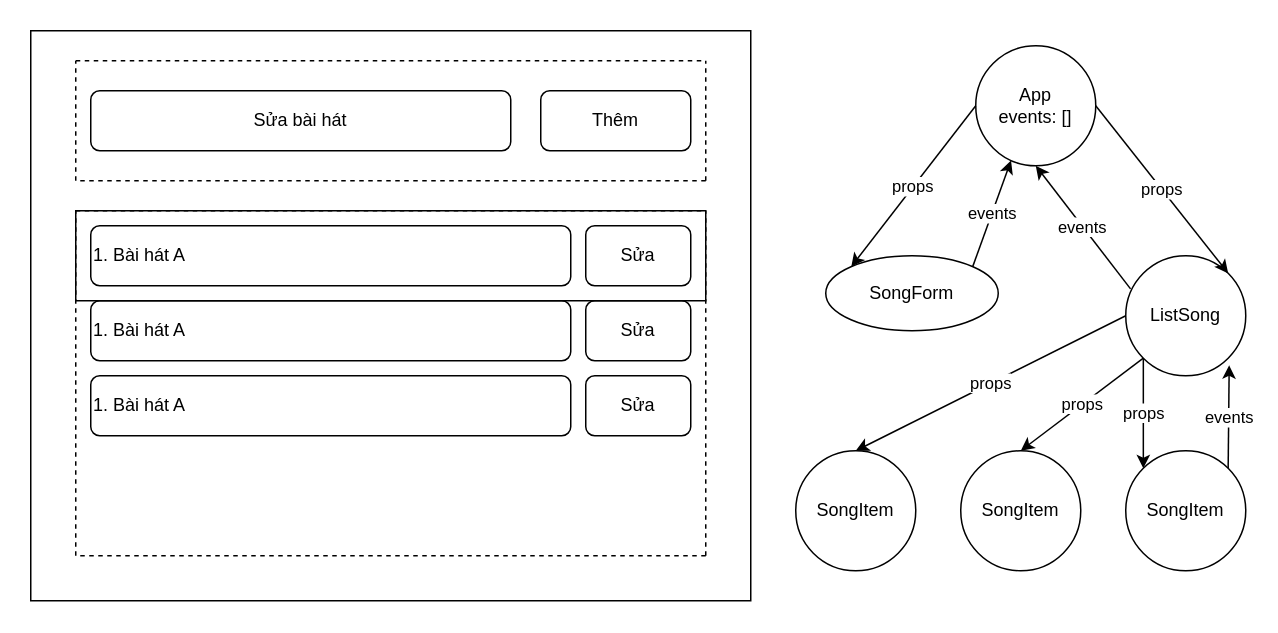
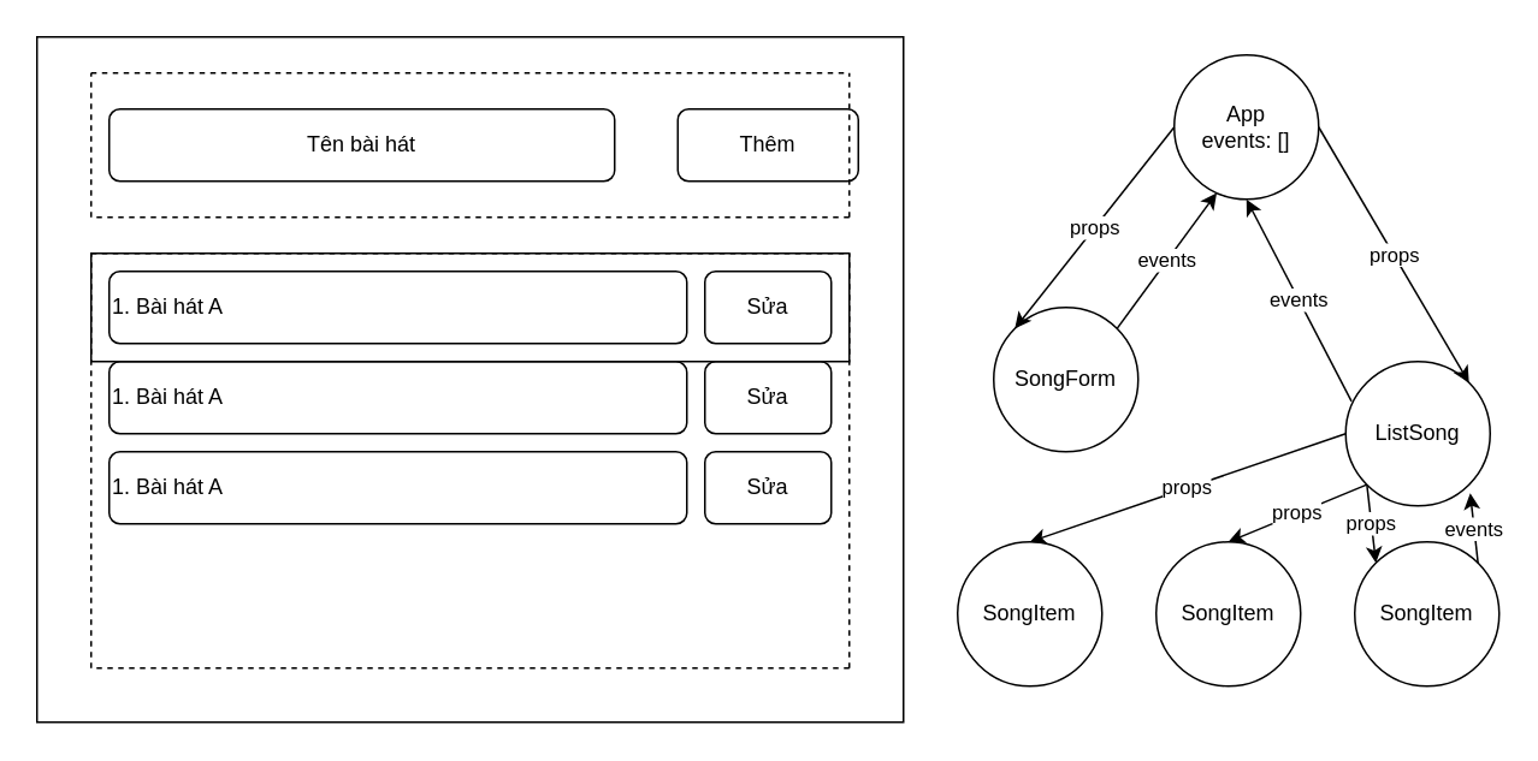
- <mxCell id="2" value="Sửa bài hát" style="rounded=1;whiteSpace=wrap;html=1;" vertex="1" parent="1"><mxGeometry x="60" y="60" width="280" height="40" as="geometry" /></mxCell>
+ <mxCell id="2" value="Tên bài hát" style="rounded=1;whiteSpace=wrap;html=1;" vertex="1" parent="1"><mxGeometry x="60" y="60" width="280" height="40" as="geometry" /></mxCell>
- <mxCell id="3" value="Thêm" style="rounded=1;whiteSpace=wrap;html=1;" vertex="1" parent="1"><mxGeometry x="360" y="60" width="100" height="40" as="geometry" /></mxCell>
+ <mxCell id="3" value="Thêm" style="rounded=1;whiteSpace=wrap;html=1;" vertex="1" parent="1"><mxGeometry x="375" y="60" width="100" height="40" as="geometry" /></mxCell>
- <mxCell id="21" value="SongForm" style="ellipse;whiteSpace=wrap;html=1;aspect=fixed;align=center;" vertex="1" parent="1"><mxGeometry x="550" y="170" width="115" height="50" as="geometry" /></mxCell>
+ <mxCell id="21" value="SongForm" style="ellipse;whiteSpace=wrap;html=1;aspect=fixed;align=center;" vertex="1" parent="1"><mxGeometry x="550" y="170" width="80" height="80" as="geometry" /></mxCell>
- <mxCell id="22" value="ListSong" style="ellipse;whiteSpace=wrap;html=1;aspect=fixed;" vertex="1" parent="1"><mxGeometry x="750" y="170" width="80" height="80" as="geometry" /></mxCell>
+ <mxCell id="22" value="ListSong" style="ellipse;whiteSpace=wrap;html=1;aspect=fixed;" vertex="1" parent="1"><mxGeometry x="745" y="200" width="80" height="80" as="geometry" /></mxCell>
